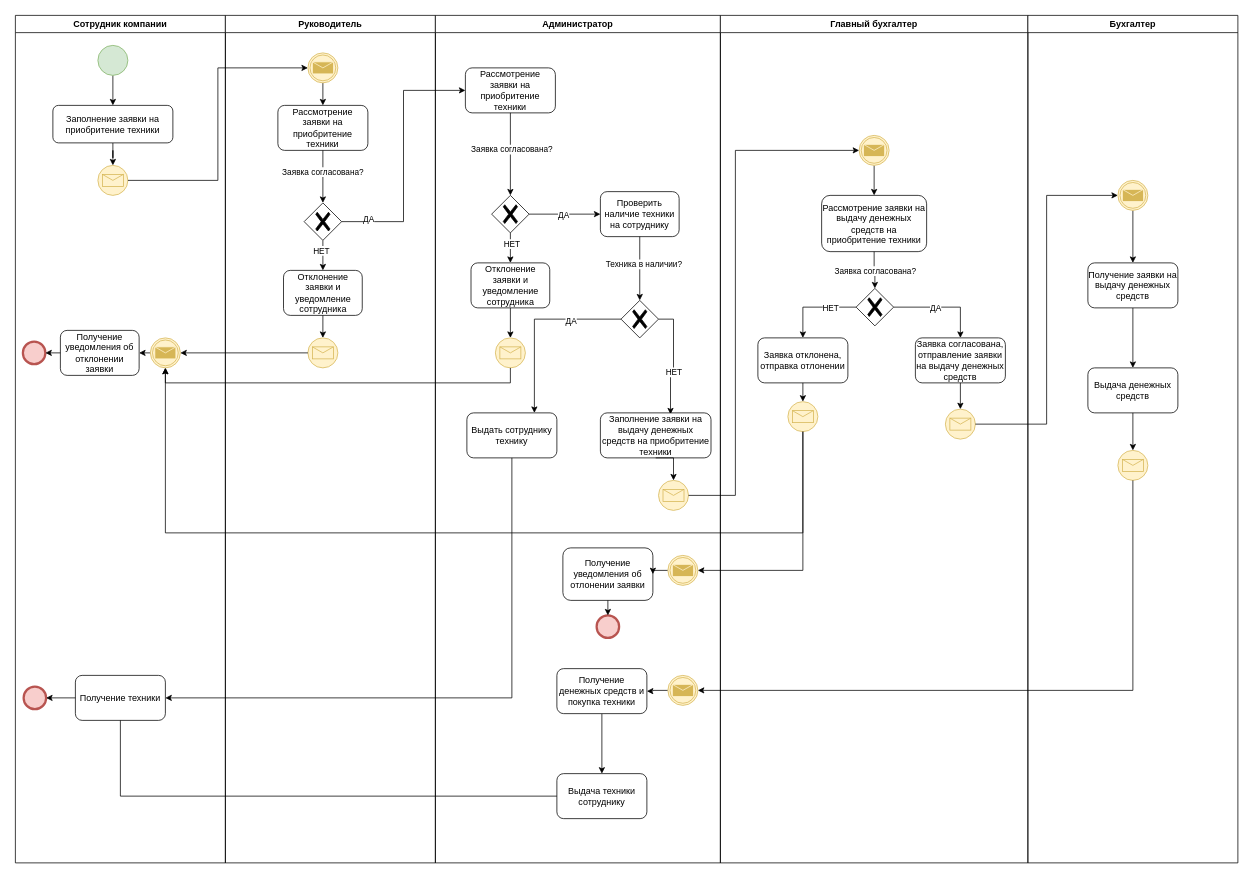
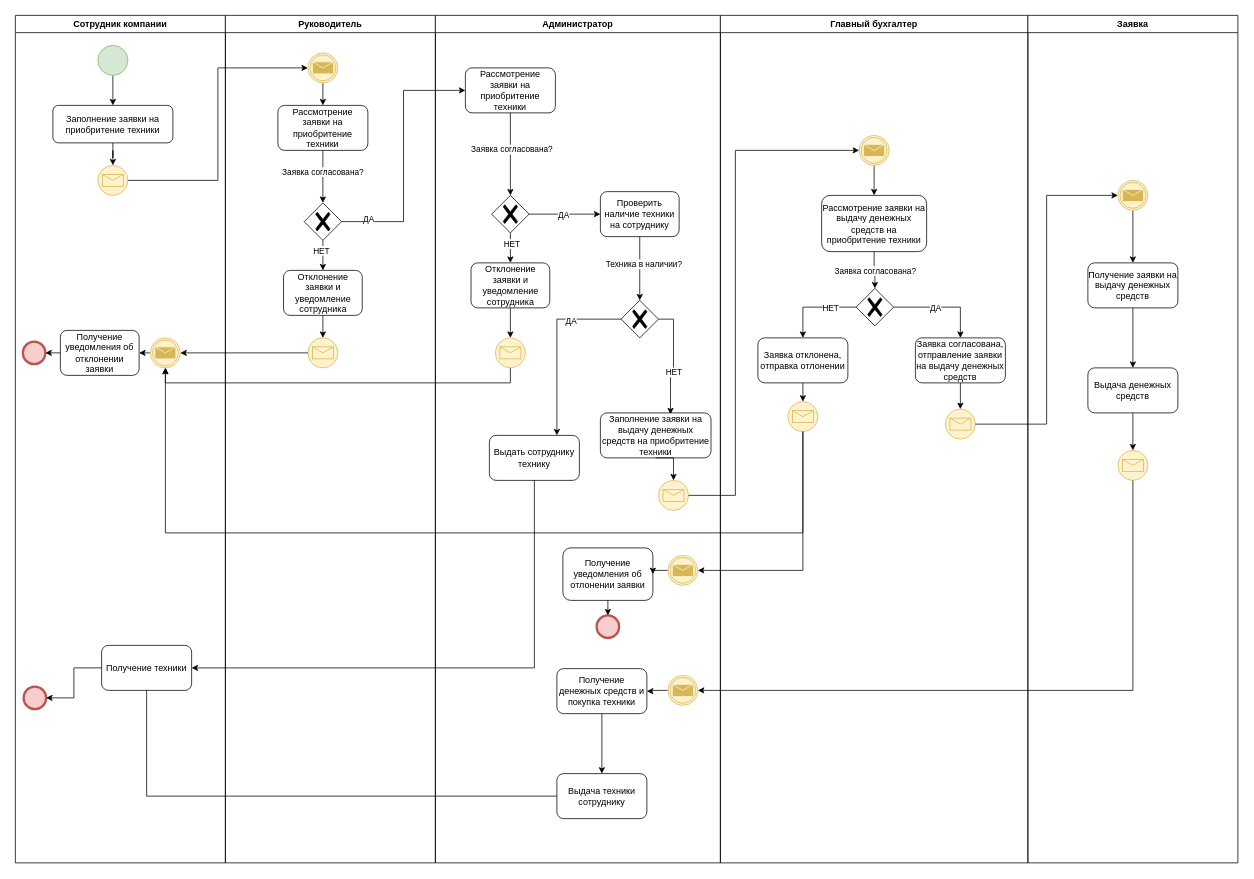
- <mxCell id="79" value="Бухгалтер" style="swimlane;whiteSpace=wrap;html=1;" vertex="1" parent="1"><mxGeometry x="1370" y="20" width="280" height="1130" as="geometry" /></mxCell>
+ <mxCell id="79" value="Заявка" style="swimlane;whiteSpace=wrap;html=1;" vertex="1" parent="1"><mxGeometry x="1370" y="20" width="280" height="1130" as="geometry" /></mxCell>
- <mxCell id="48" value="Выдать сотруднику технику" style="rounded=1;whiteSpace=wrap;html=1;" vertex="1" parent="28"><mxGeometry x="42" y="530" width="120" height="60" as="geometry" /></mxCell>
+ <mxCell id="48" value="Выдать сотруднику технику" style="rounded=1;whiteSpace=wrap;html=1;" vertex="1" parent="28"><mxGeometry x="72" y="560" width="120" height="60" as="geometry" /></mxCell>
- <mxCell id="13" value="Получение техники" style="rounded=1;whiteSpace=wrap;html=1;" vertex="1" parent="2"><mxGeometry x="80" y="880" width="120" height="60" as="geometry" /></mxCell>
+ <mxCell id="13" value="Получение техники" style="rounded=1;whiteSpace=wrap;html=1;" vertex="1" parent="2"><mxGeometry x="115" y="840" width="120" height="60" as="geometry" /></mxCell>
